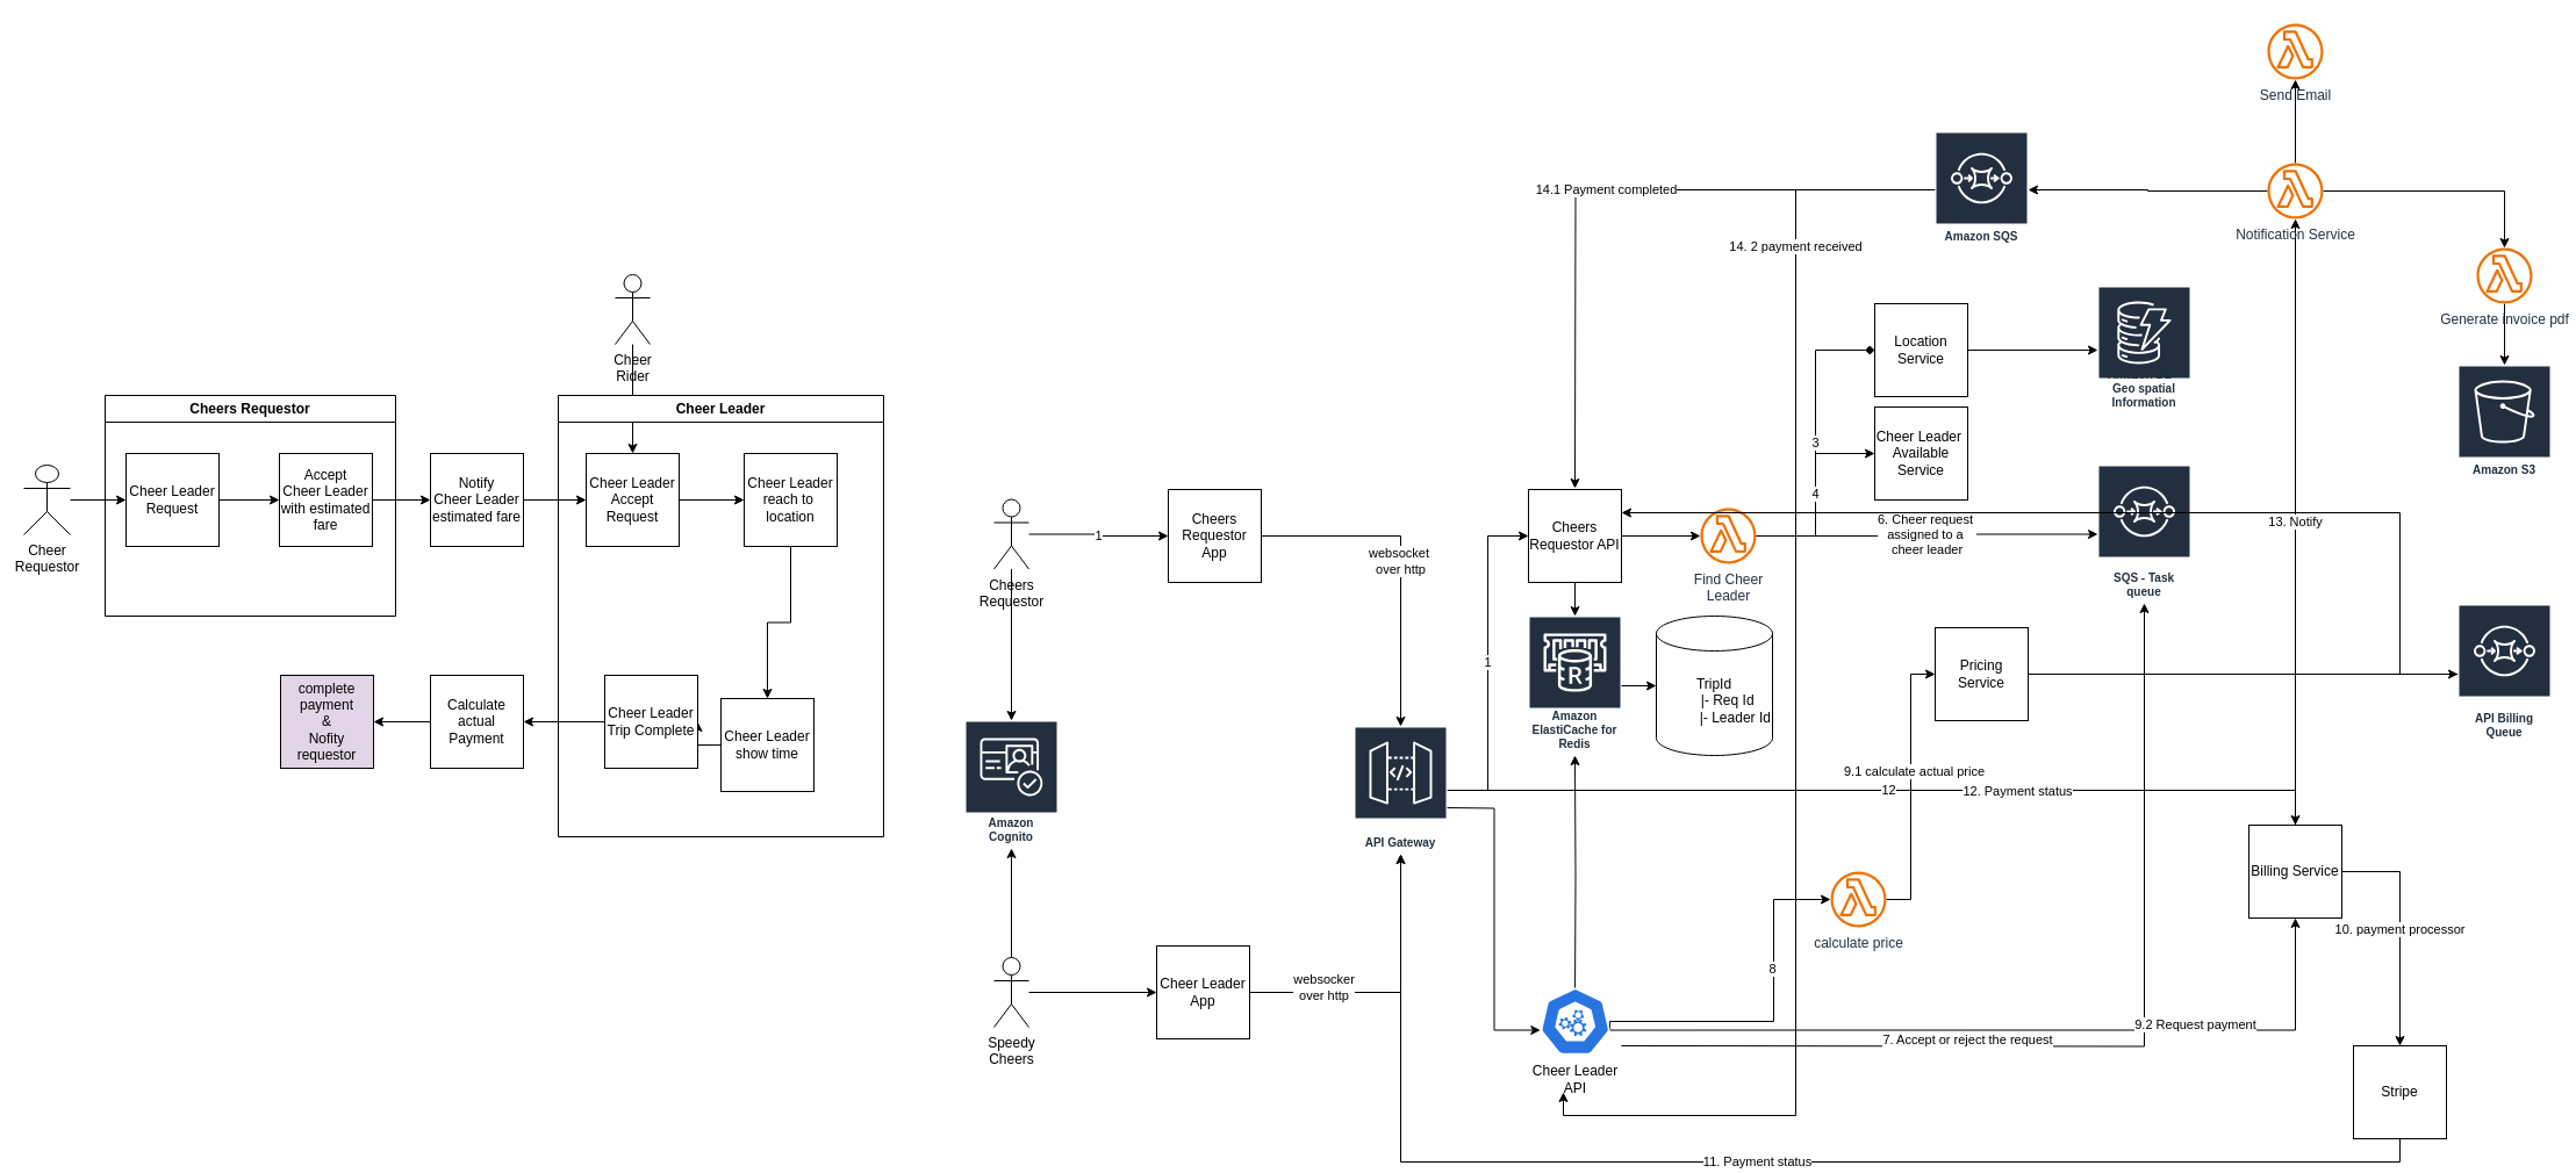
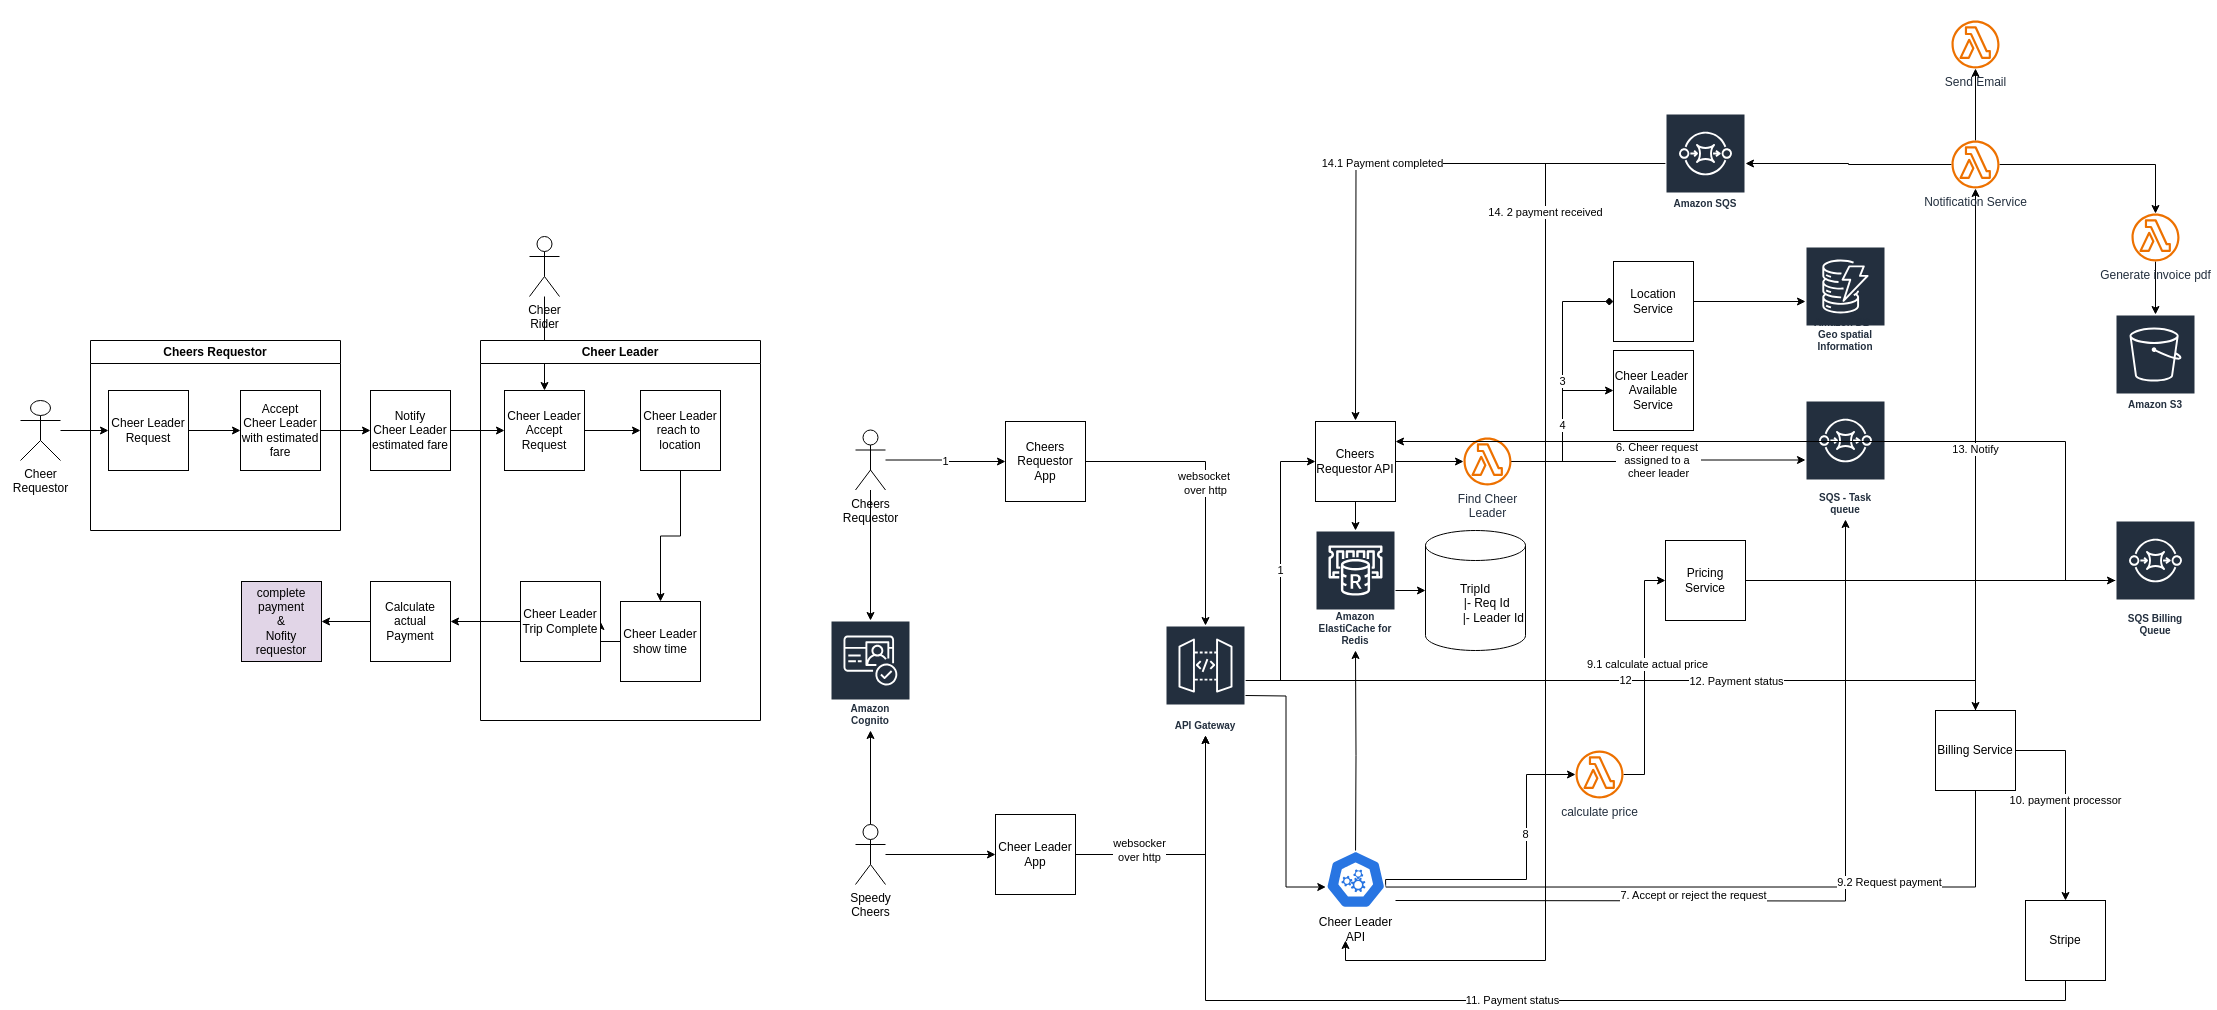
- <mxCell id="82" value="API Billing Queue" style="sketch=0;outlineConnect=0;fontColor=#232F3E;gradientColor=none;strokeColor=#ffffff;fillColor=#232F3E;dashed=0;verticalLabelPosition=middle;verticalAlign=bottom;align=center;html=1;whiteSpace=wrap;fontSize=10;fontStyle=1;spacing=3;shape=mxgraph.aws4.productIcon;prIcon=mxgraph.aws4.sqs;" vertex="1" parent="1"><mxGeometry x="2115" y="520" width="80" height="120" as="geometry" /></mxCell>
+ <mxCell id="82" value="SQS Billing Queue" style="sketch=0;outlineConnect=0;fontColor=#232F3E;gradientColor=none;strokeColor=#ffffff;fillColor=#232F3E;dashed=0;verticalLabelPosition=middle;verticalAlign=bottom;align=center;html=1;whiteSpace=wrap;fontSize=10;fontStyle=1;spacing=3;shape=mxgraph.aws4.productIcon;prIcon=mxgraph.aws4.sqs;" vertex="1" parent="1"><mxGeometry x="2115" y="520" width="80" height="120" as="geometry" /></mxCell>
- <mxCell id="66" value="9.2 Request payment" style="edgeStyle=orthogonalEdgeStyle;rounded=0;orthogonalLoop=1;jettySize=auto;html=1;entryX=0.5;entryY=1;entryDx=0;entryDy=0;exitX=0.995;exitY=0.63;exitDx=0;exitDy=0;exitPerimeter=0;" edge="1" parent="1" source="83" target="36"><mxGeometry x="0.469" y="5" relative="1" as="geometry"><mxPoint x="1395" y="900" as="sourcePoint" /><mxPoint as="offset" /></mxGeometry></mxCell>
+ <mxCell id="66" value="9.2 Request payment" style="edgeStyle=orthogonalEdgeStyle;rounded=0;orthogonalLoop=1;jettySize=auto;html=1;entryX=0.5;entryY=1;entryDx=0;entryDy=0;exitX=0.995;exitY=0.63;exitDx=0;exitDy=0;exitPerimeter=0;endArrow=none;" edge="1" parent="1" source="83" target="36"><mxGeometry x="0.469" y="5" relative="1" as="geometry"><mxPoint x="1395" y="900" as="sourcePoint" /><mxPoint as="offset" /></mxGeometry></mxCell>
